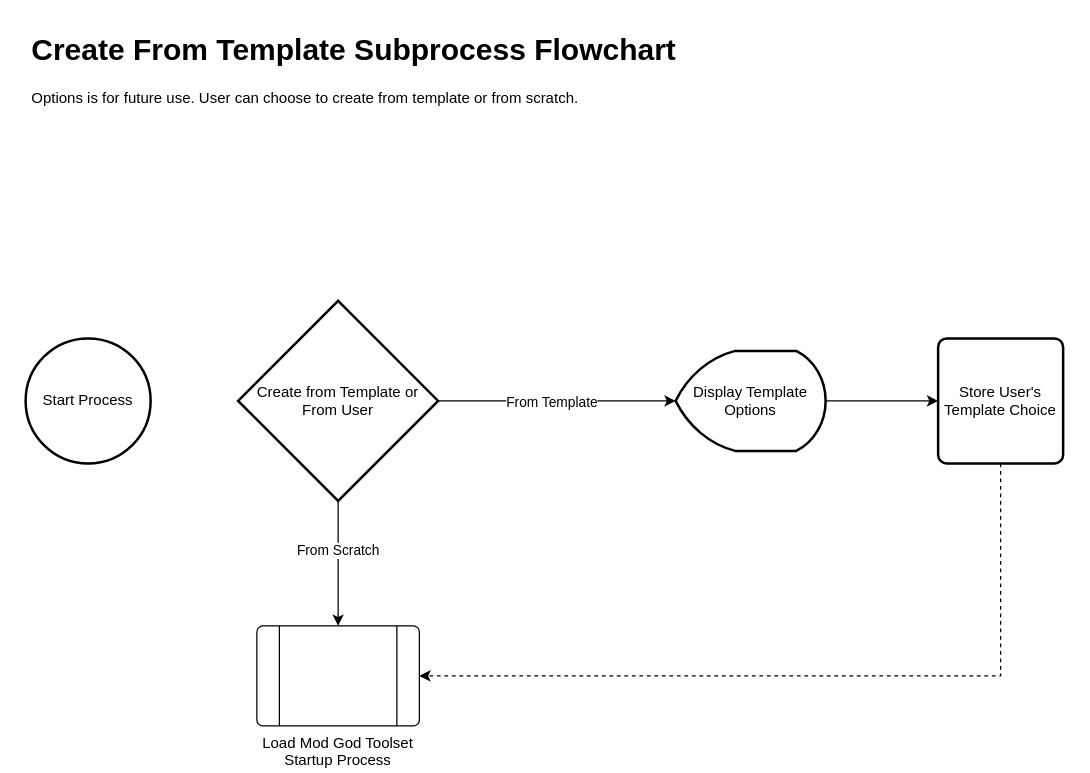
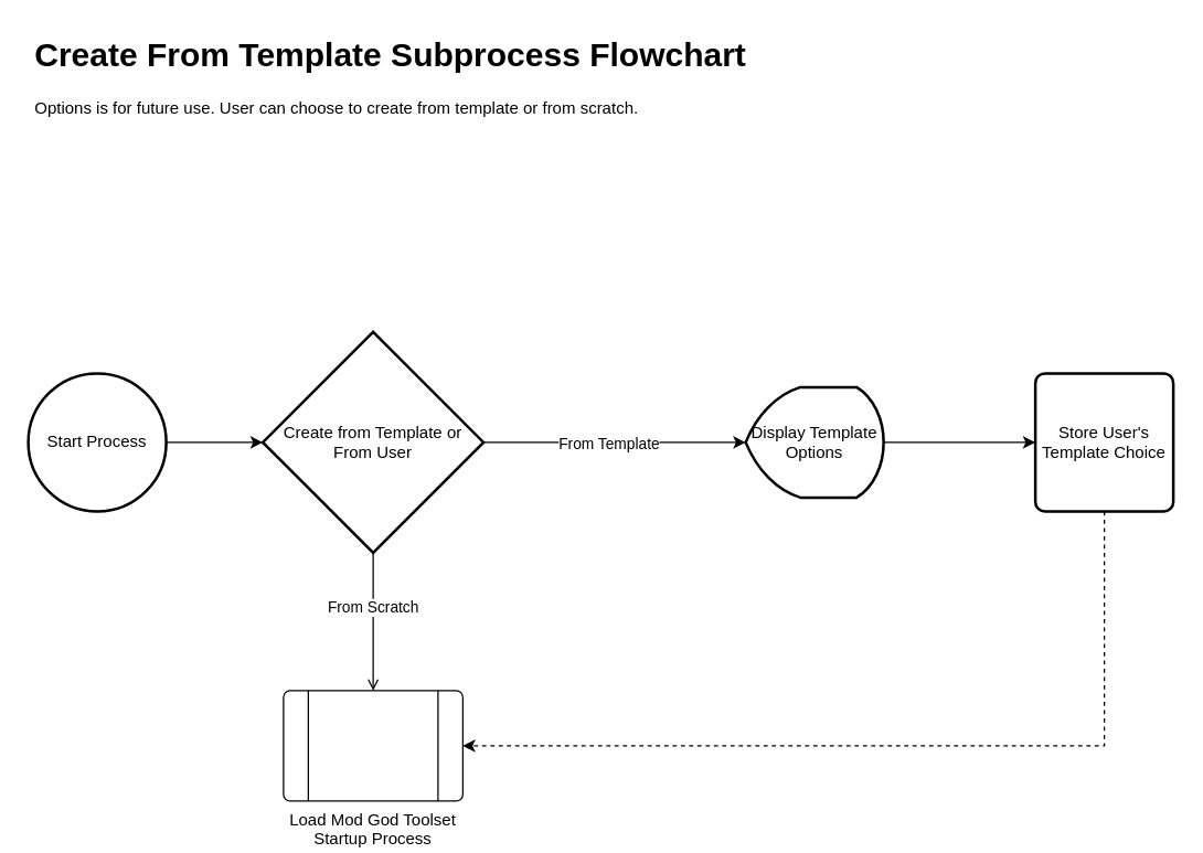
+ <mxCell id="2" style="edgeStyle=orthogonalEdgeStyle;rounded=0;orthogonalLoop=1;jettySize=auto;html=1;" parent="1" source="3" target="8" edge="1"><mxGeometry relative="1" as="geometry" /></mxCell>
- <mxCell id="10" value="Display Template Options" style="strokeWidth=2;html=1;shape=mxgraph.flowchart.display;whiteSpace=wrap;" parent="1" vertex="1"><mxGeometry x="540" y="280" width="120" height="80" as="geometry" /></mxCell>
+ <mxCell id="10" value="Display Template Options" style="strokeWidth=2;html=1;shape=mxgraph.flowchart.display;whiteSpace=wrap;" parent="1" vertex="1"><mxGeometry x="540" y="280" width="100" height="80" as="geometry" /></mxCell>
- <mxCell id="6" style="edgeStyle=orthogonalEdgeStyle;rounded=0;orthogonalLoop=1;jettySize=auto;html=1;exitX=0.5;exitY=1;exitDx=0;exitDy=0;exitPerimeter=0;entryX=0.5;entryY=0;entryDx=0;entryDy=0;" parent="1" source="8" target="12" edge="1"><mxGeometry relative="1" as="geometry" /></mxCell>
+ <mxCell id="6" style="edgeStyle=orthogonalEdgeStyle;rounded=0;orthogonalLoop=1;jettySize=auto;html=1;exitX=0.5;exitY=1;exitDx=0;exitDy=0;exitPerimeter=0;entryX=0.5;entryY=0;entryDx=0;entryDy=0;endArrow=open;" parent="1" source="8" target="12" edge="1"><mxGeometry relative="1" as="geometry" /></mxCell>
